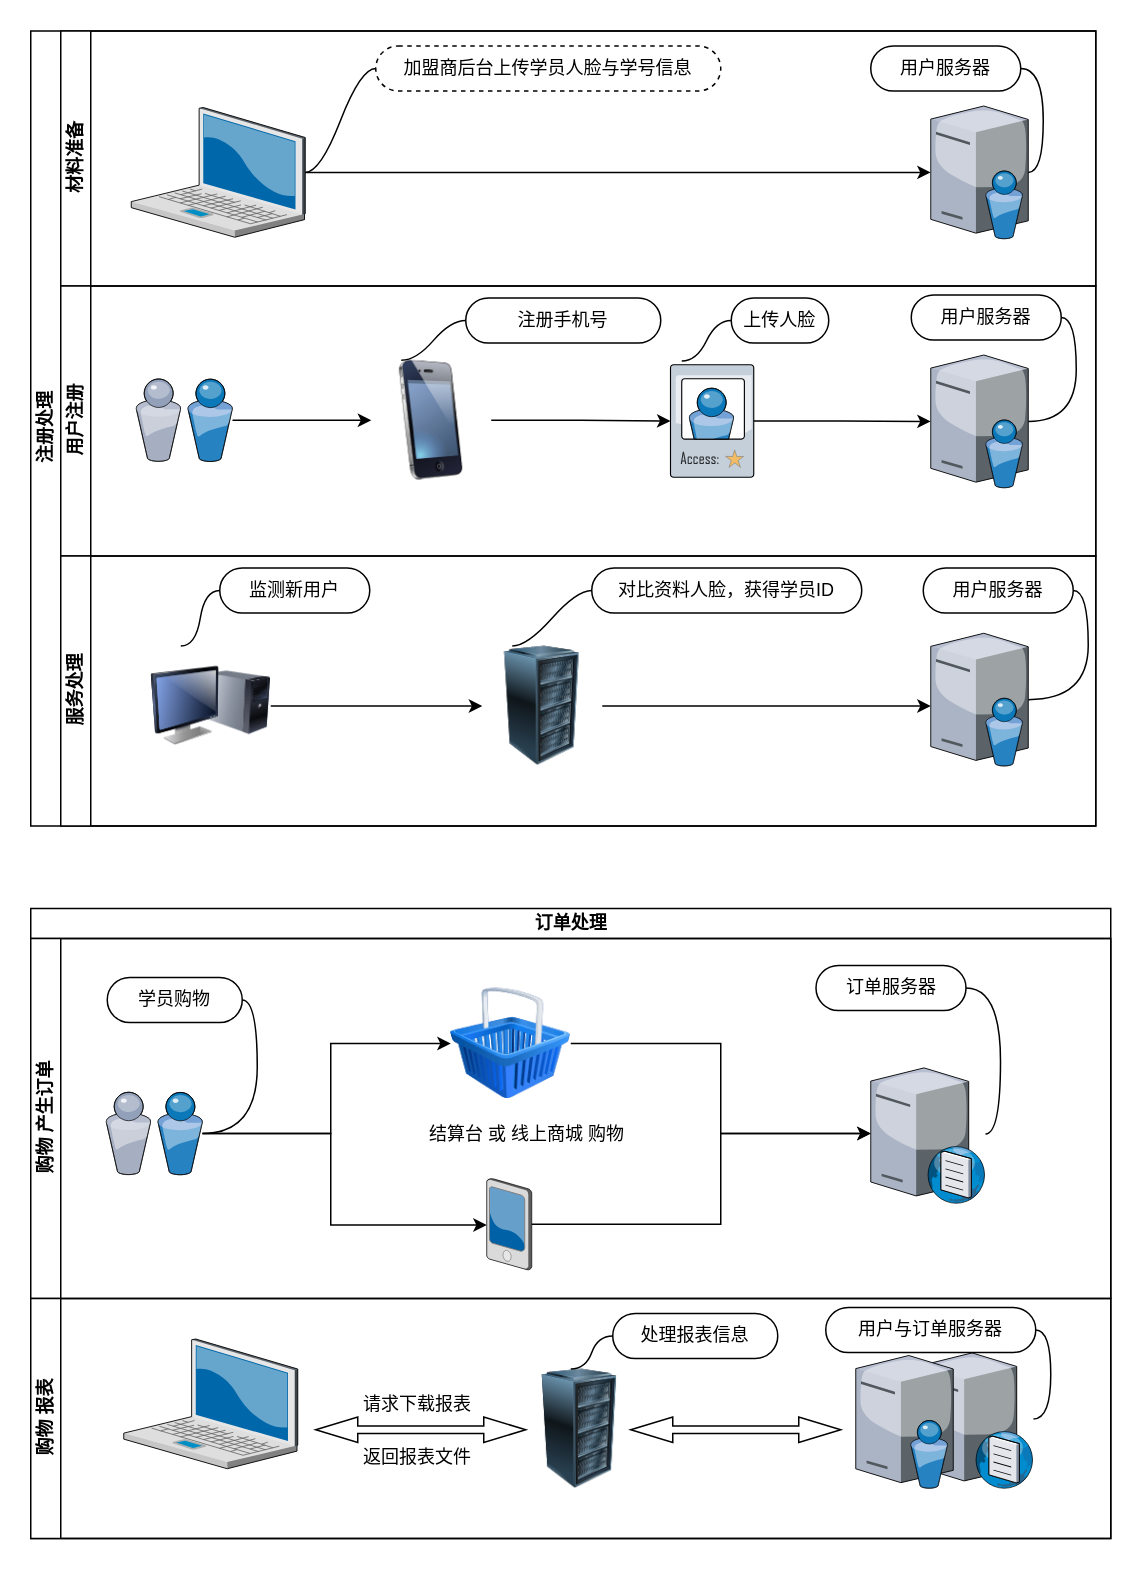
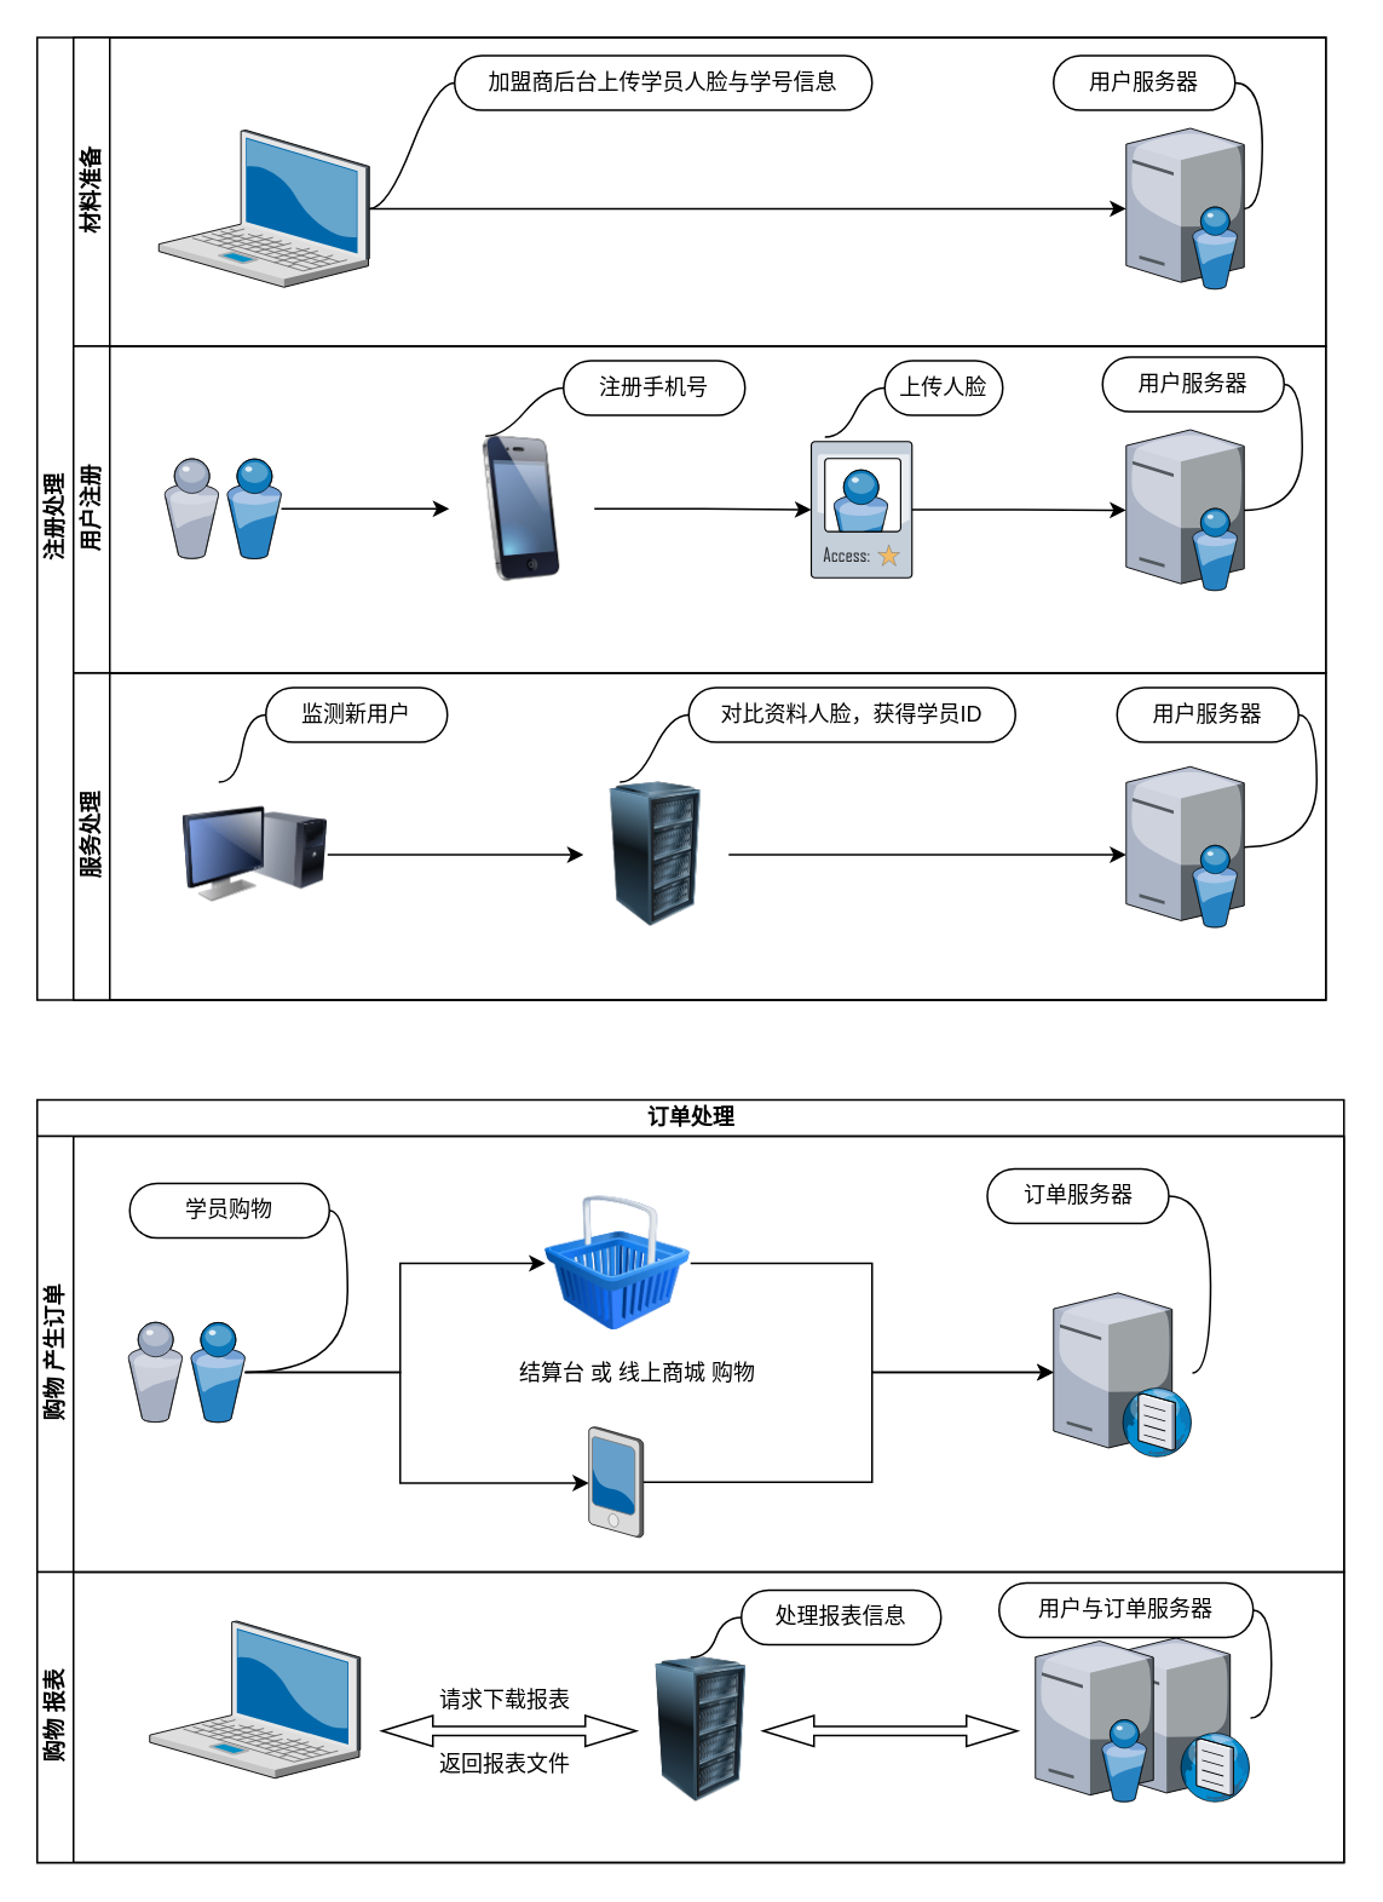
- <mxCell id="7" value="加盟商后台上传学员人脸与学号信息" style="whiteSpace=wrap;html=1;rounded=1;arcSize=50;align=center;verticalAlign=middle;container=1;recursiveResize=0;strokeWidth=1;autosize=1;spacing=4;treeFolding=1;treeMoving=1;dashed=1;" vertex="1" parent="3"><mxGeometry x="210" y="10" width="230" height="30" as="geometry" /></mxCell>
+ <mxCell id="7" value="加盟商后台上传学员人脸与学号信息" style="whiteSpace=wrap;html=1;rounded=1;arcSize=50;align=center;verticalAlign=middle;container=1;recursiveResize=0;strokeWidth=1;autosize=1;spacing=4;treeFolding=1;treeMoving=1;" vertex="1" parent="3"><mxGeometry x="210" y="10" width="230" height="30" as="geometry" /></mxCell>
- <mxCell id="17" value="注册手机号" style="whiteSpace=wrap;html=1;rounded=1;arcSize=50;align=center;verticalAlign=middle;container=1;recursiveResize=0;strokeWidth=1;autosize=1;spacing=4;treeFolding=1;treeMoving=1;" vertex="1" parent="11"><mxGeometry x="270" y="8" width="130" height="30" as="geometry" /></mxCell>
+ <mxCell id="17" value="注册手机号" style="whiteSpace=wrap;html=1;rounded=1;arcSize=50;align=center;verticalAlign=middle;container=1;recursiveResize=0;strokeWidth=1;autosize=1;spacing=4;treeFolding=1;treeMoving=1;" vertex="1" parent="11"><mxGeometry x="270" y="8" width="100" height="30" as="geometry" /></mxCell>
- <mxCell id="33" value="对比资料人脸，获得学员ID" style="whiteSpace=wrap;html=1;rounded=1;arcSize=50;align=center;verticalAlign=middle;container=1;recursiveResize=0;strokeWidth=1;autosize=1;spacing=4;treeFolding=1;treeMoving=1;" vertex="1" parent="25"><mxGeometry x="354" y="8" width="180" height="30" as="geometry" /></mxCell>
+ <mxCell id="33" value="对比资料人脸，获得学员ID" style="whiteSpace=wrap;html=1;rounded=1;arcSize=50;align=center;verticalAlign=middle;container=1;recursiveResize=0;strokeWidth=1;autosize=1;spacing=4;treeFolding=1;treeMoving=1;" vertex="1" parent="25"><mxGeometry x="339" y="8" width="180" height="30" as="geometry" /></mxCell>
- <mxCell id="45" value="学员购物" style="whiteSpace=wrap;html=1;rounded=1;arcSize=50;align=center;verticalAlign=middle;container=1;recursiveResize=0;strokeWidth=1;autosize=1;spacing=4;treeFolding=1;treeMoving=1;" vertex="1" parent="38"><mxGeometry x="51" y="26" width="90" height="30" as="geometry" /></mxCell>
+ <mxCell id="45" value="学员购物" style="whiteSpace=wrap;html=1;rounded=1;arcSize=50;align=center;verticalAlign=middle;container=1;recursiveResize=0;strokeWidth=1;autosize=1;spacing=4;treeFolding=1;treeMoving=1;" vertex="1" parent="38"><mxGeometry x="51" y="26" width="110" height="30" as="geometry" /></mxCell>
